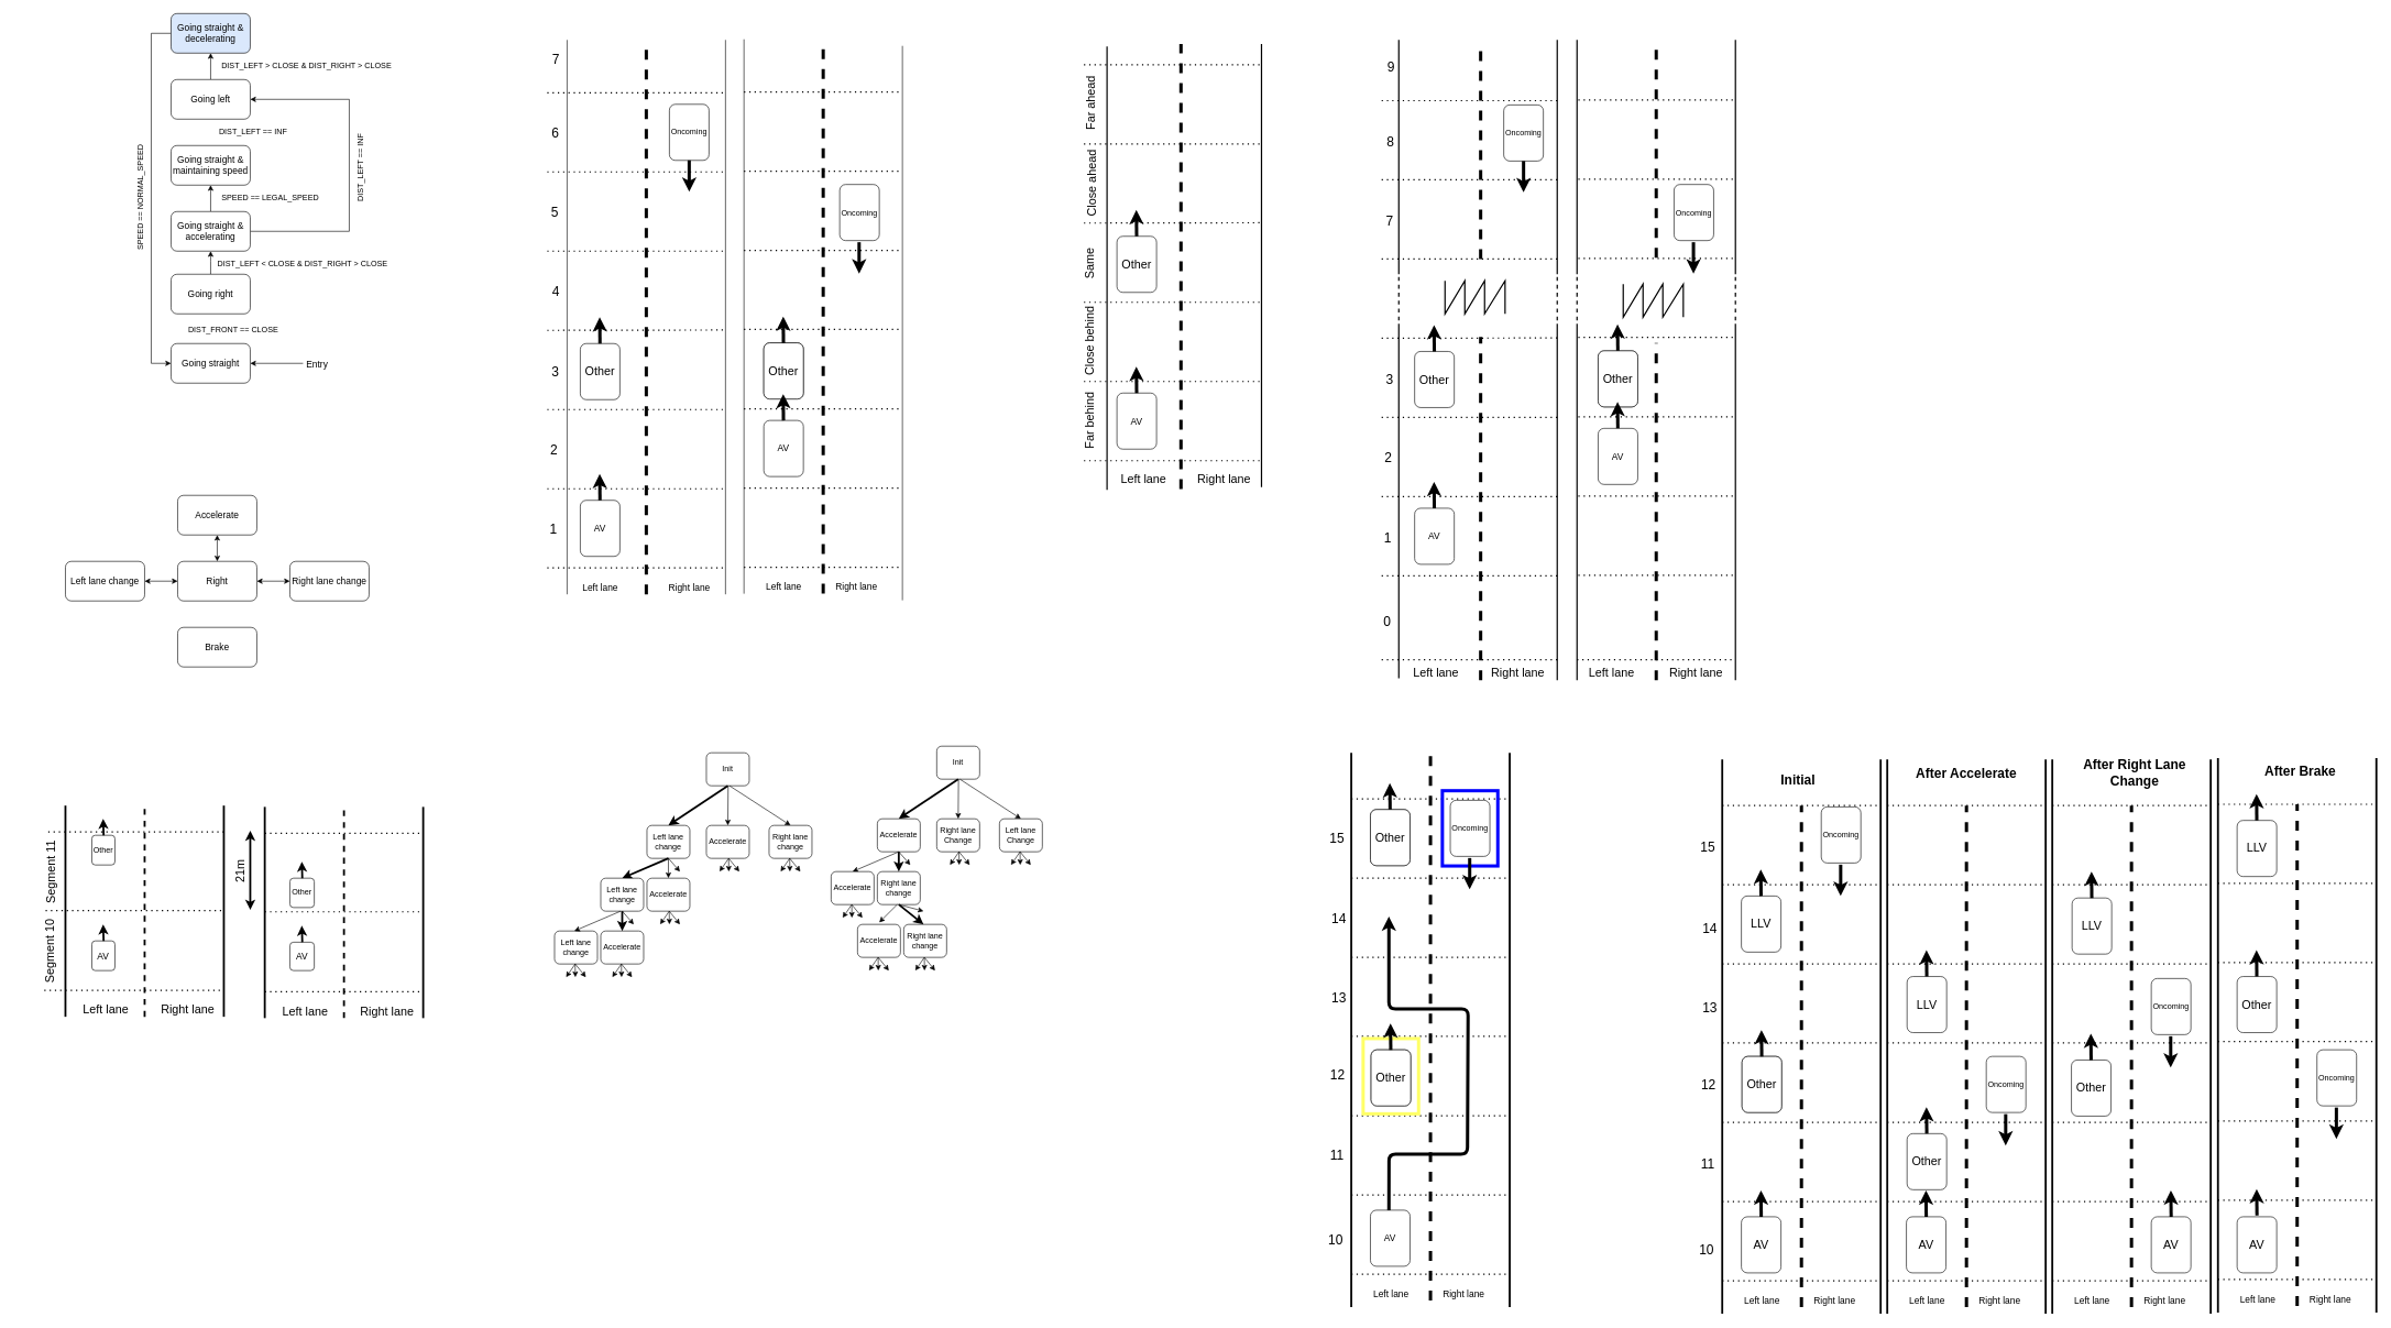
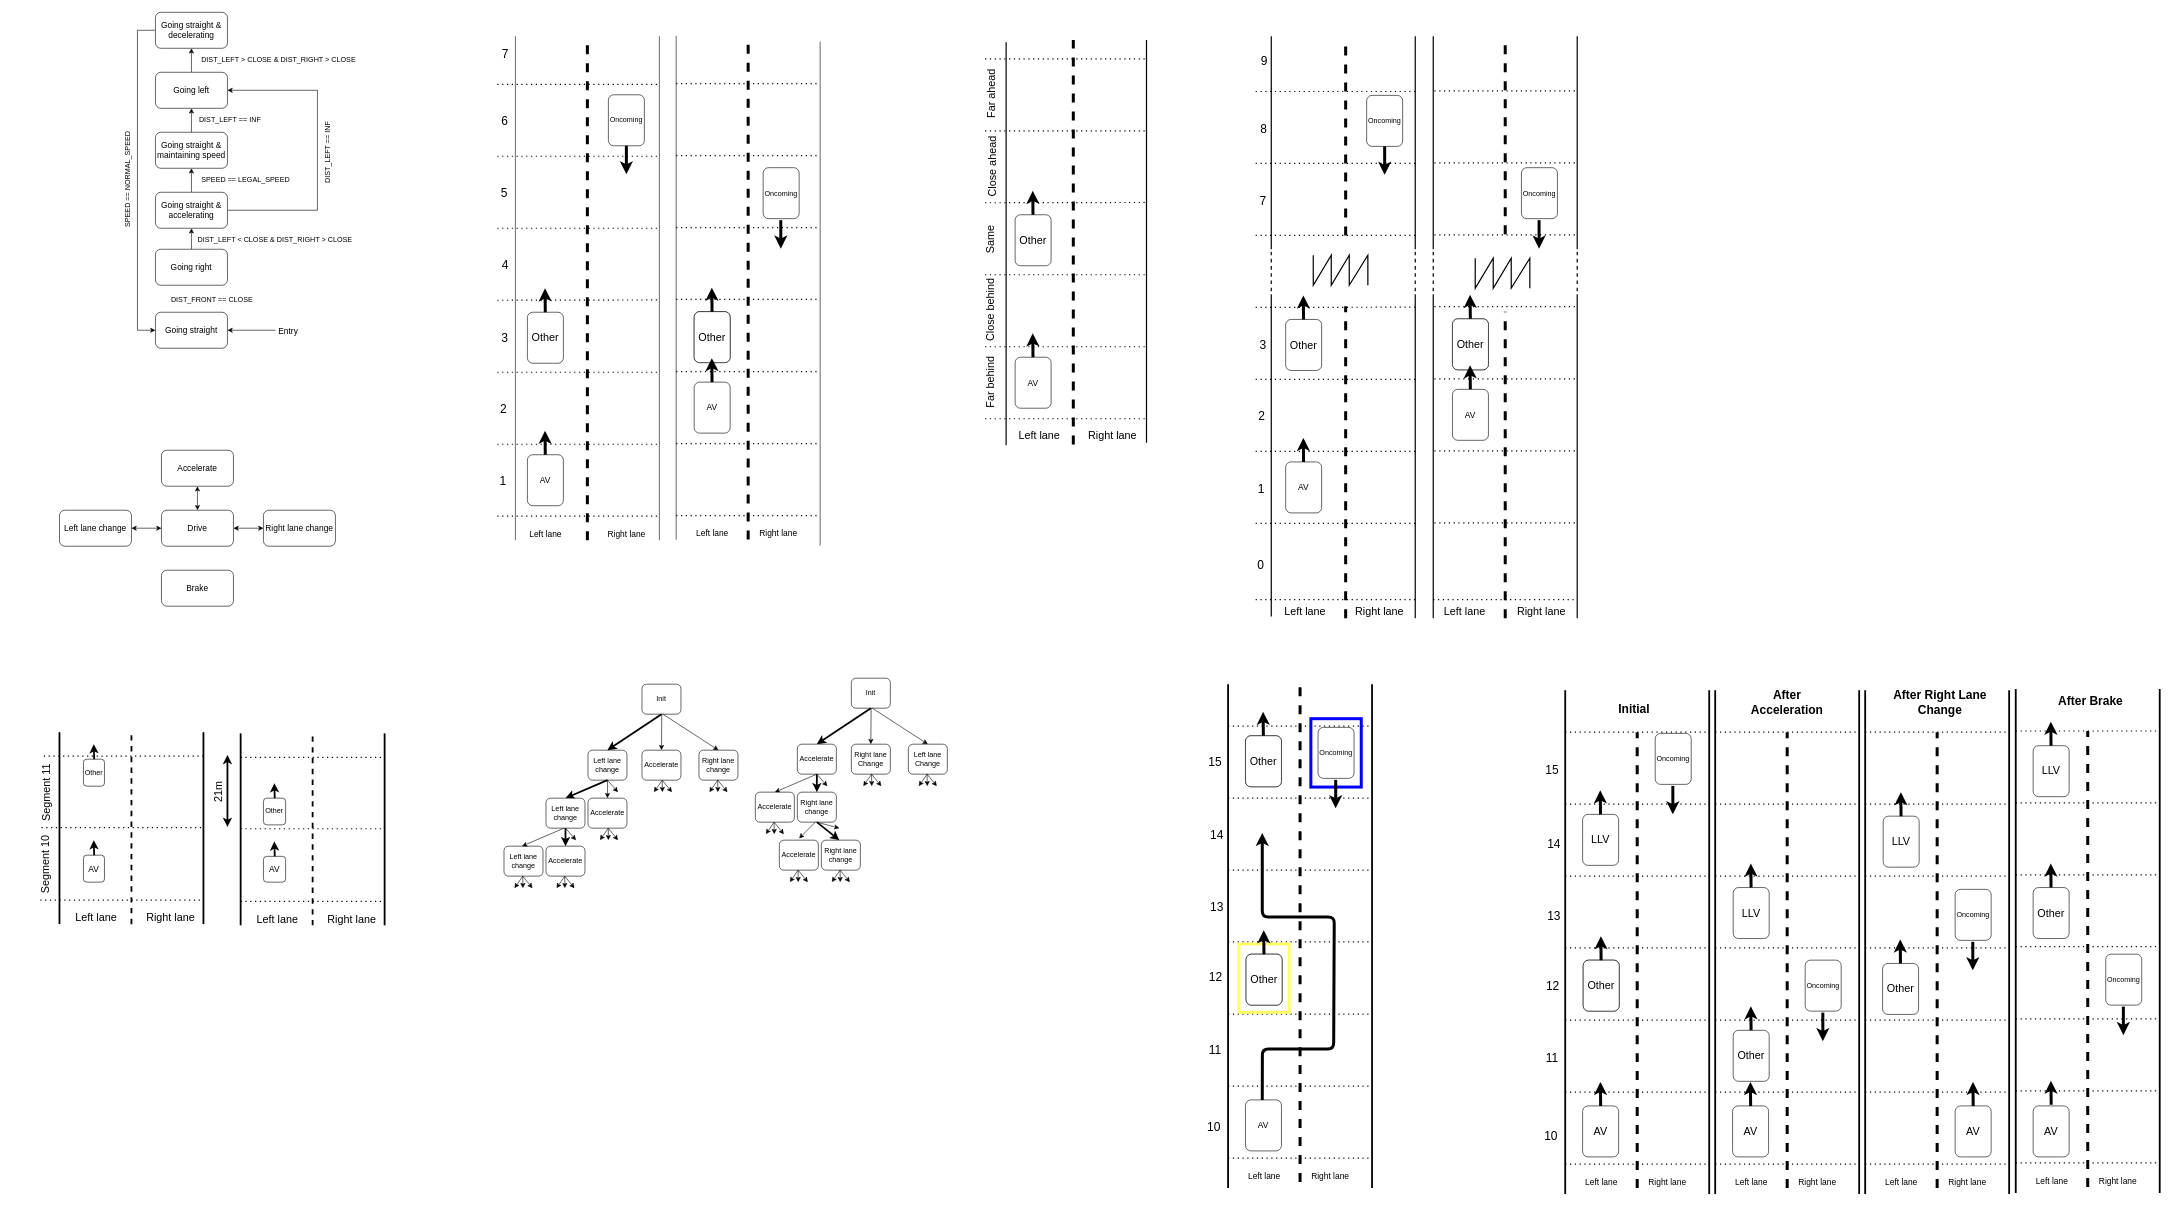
- <mxCell id="15" value="&lt;font style=&quot;font-size: 14px&quot;&gt;Going straight &amp;amp; decelerating&lt;/font&gt;" style="rounded=1;whiteSpace=wrap;html=1;fillColor=#dae8fc;" parent="1" vertex="1"><mxGeometry x="258" y="20" width="120" height="60" as="geometry" /></mxCell>
+ <mxCell id="15" value="&lt;font style=&quot;font-size: 14px&quot;&gt;Going straight &amp;amp; decelerating&lt;/font&gt;" style="rounded=1;whiteSpace=wrap;html=1;" parent="1" vertex="1"><mxGeometry x="258" y="20" width="120" height="60" as="geometry" /></mxCell>
+ <mxCell id="10" value="" style="edgeStyle=orthogonalEdgeStyle;rounded=0;orthogonalLoop=1;jettySize=auto;html=1;" parent="1" source="11" target="13" edge="1"><mxGeometry relative="1" as="geometry" /></mxCell>
- <mxCell id="24" value="&lt;div style=&quot;font-size: 14px&quot;&gt;&lt;font style=&quot;font-size: 14px&quot;&gt;Right&lt;/font&gt;&lt;/div&gt;" style="rounded=1;whiteSpace=wrap;html=1;" parent="1" vertex="1"><mxGeometry x="268" y="850" width="120" height="60" as="geometry" /></mxCell>
+ <mxCell id="24" value="&lt;div style=&quot;font-size: 14px&quot;&gt;&lt;font style=&quot;font-size: 14px&quot;&gt;Drive&lt;/font&gt;&lt;/div&gt;" style="rounded=1;whiteSpace=wrap;html=1;" parent="1" vertex="1"><mxGeometry x="268" y="850" width="120" height="60" as="geometry" /></mxCell>
- <mxCell id="337" value="After Accelerate" style="text;html=1;strokeColor=none;fillColor=none;align=center;verticalAlign=middle;whiteSpace=wrap;rounded=0;fontStyle=1;fontSize=20;" parent="1" vertex="1"><mxGeometry x="2898" y="1160" width="160" height="20" as="geometry" /></mxCell>
+ <mxCell id="337" value="After Acceleration" style="text;html=1;strokeColor=none;fillColor=none;align=center;verticalAlign=middle;whiteSpace=wrap;rounded=0;fontStyle=1;fontSize=20;" parent="1" vertex="1"><mxGeometry x="2898" y="1160" width="160" height="20" as="geometry" /></mxCell>
